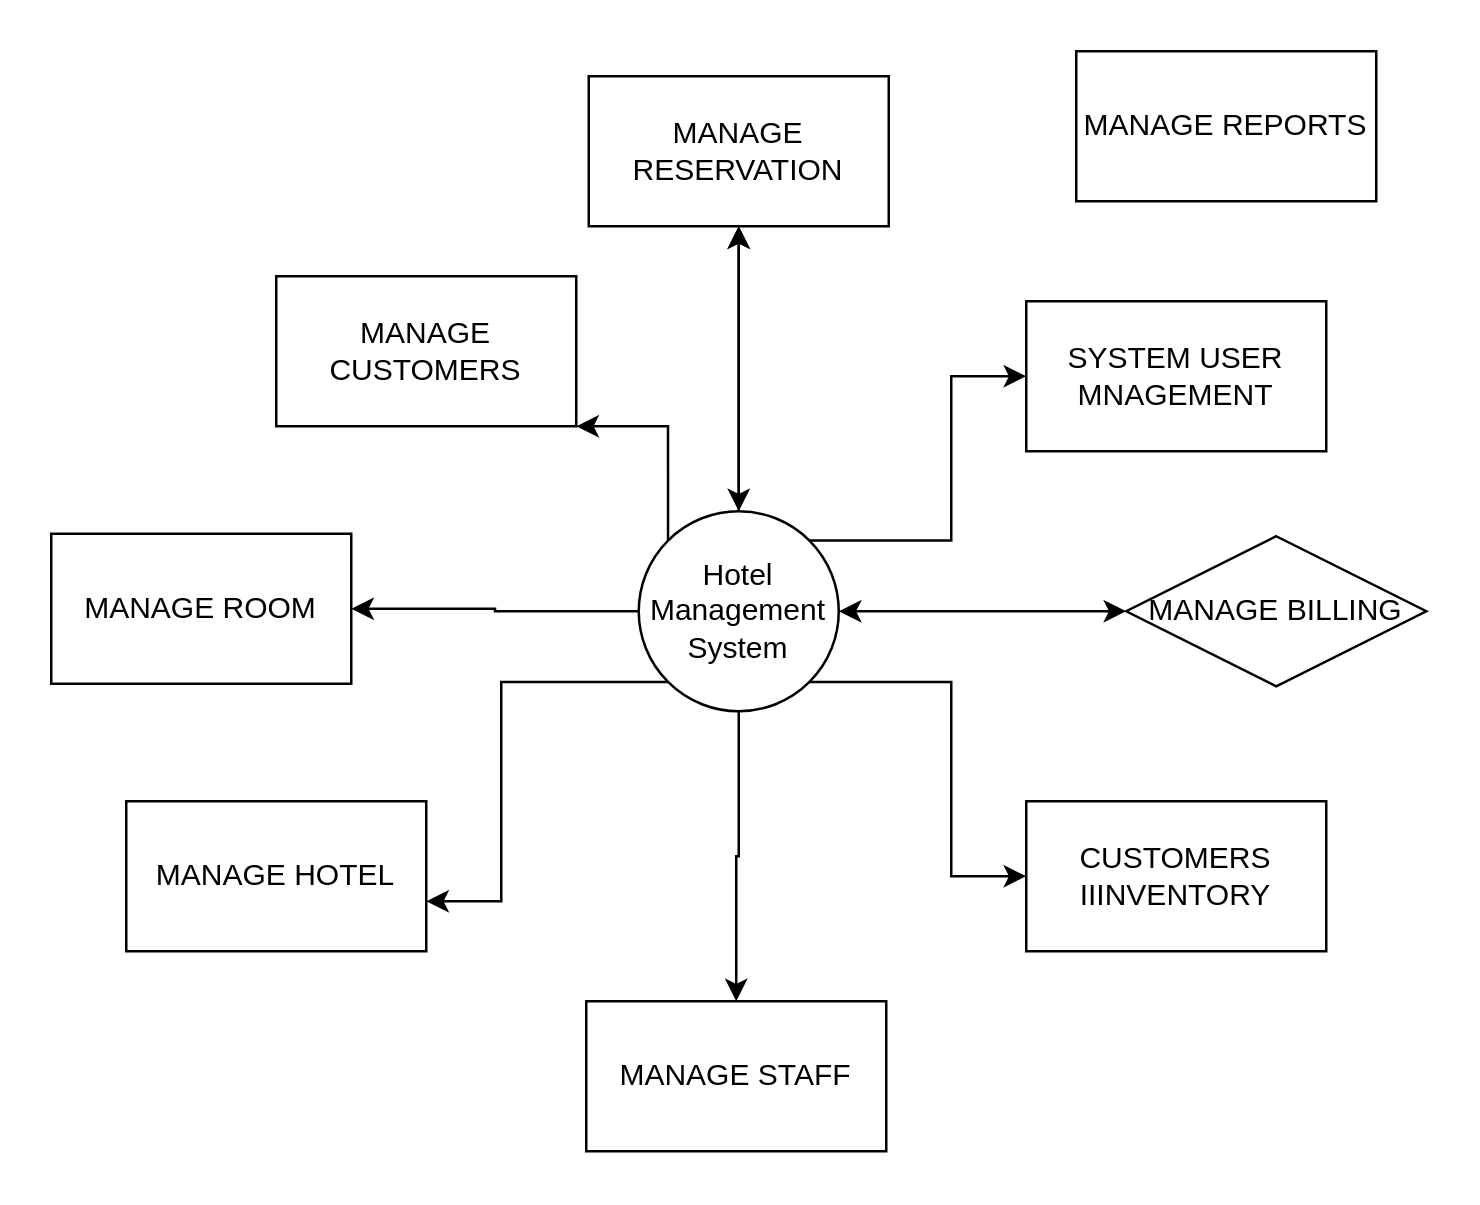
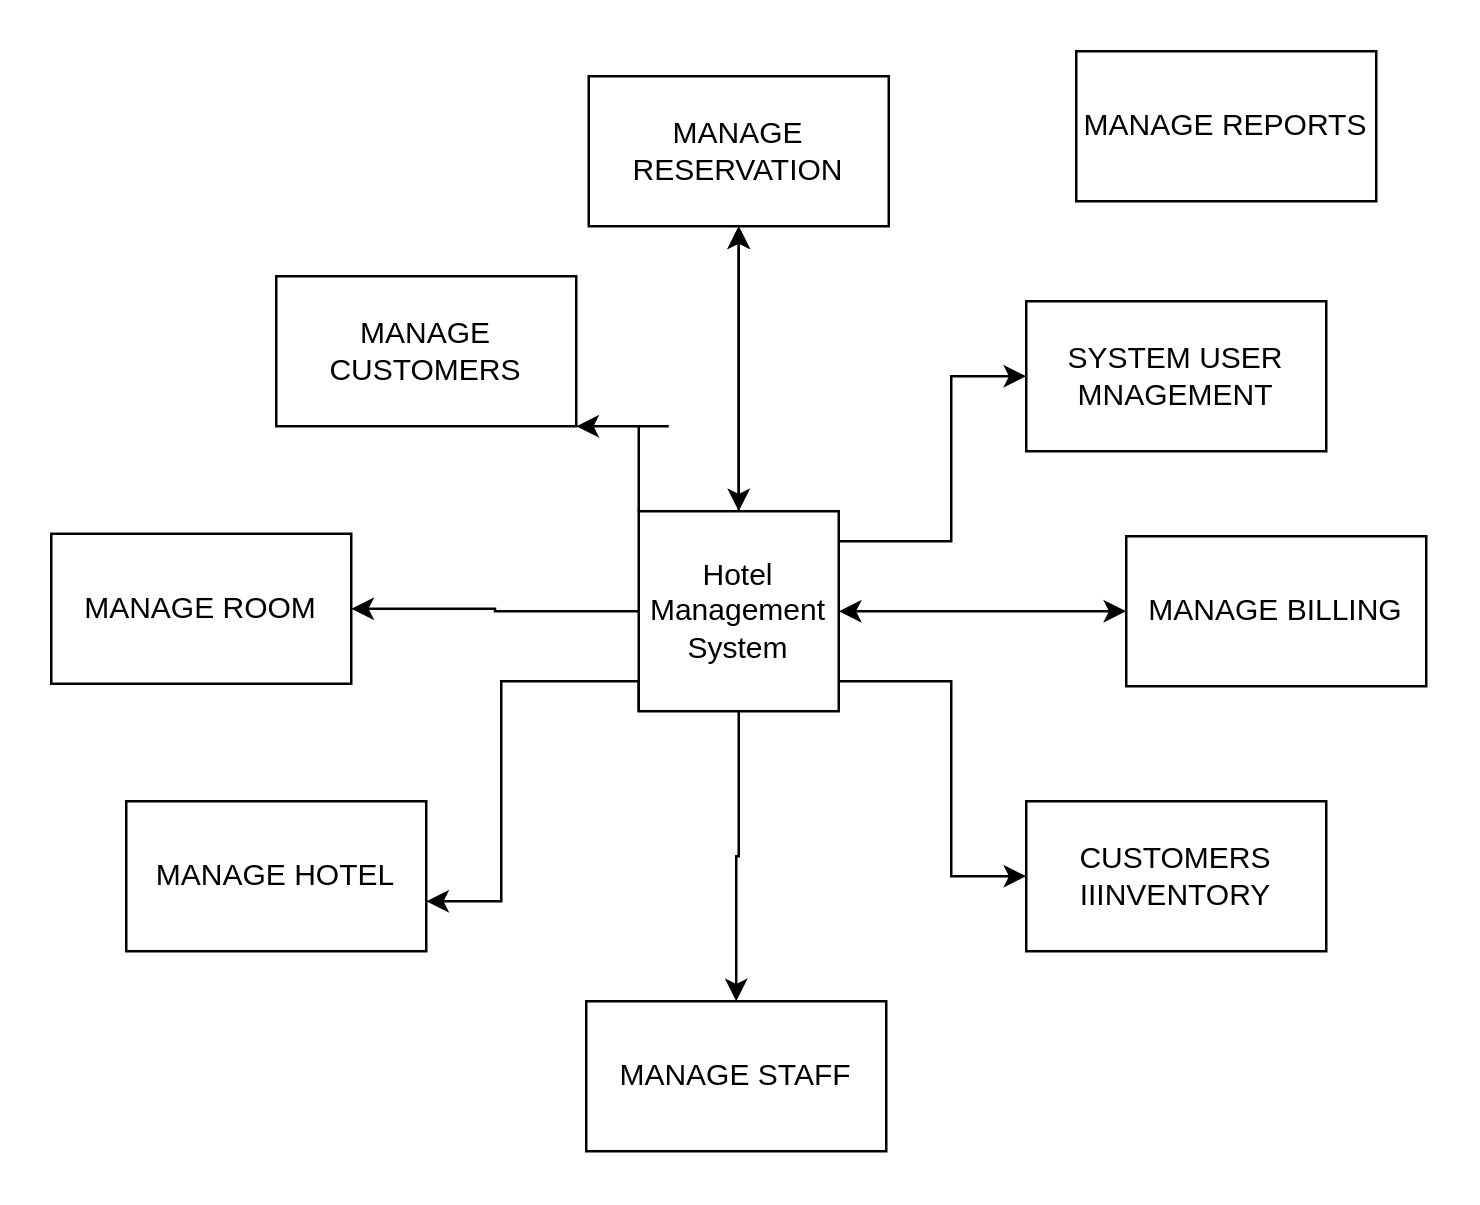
- <mxCell id="11" value="Hotel Management System" style="ellipse;whiteSpace=wrap;html=1;aspect=fixed;" vertex="1" parent="1"><mxGeometry x="255" y="204" width="80" height="80" as="geometry" /></mxCell>
+ <mxCell id="11" value="Hotel Management System" style="whiteSpace=wrap;html=1;aspect=fixed;rounded=0;" vertex="1" parent="1"><mxGeometry x="255" y="204" width="80" height="80" as="geometry" /></mxCell>
- <mxCell id="13" value="MANAGE BILLING" style="rhombus;whiteSpace=wrap;html=1;" vertex="1" parent="1"><mxGeometry x="450" y="214.005" width="120" height="60" as="geometry" /></mxCell>
+ <mxCell id="13" value="MANAGE BILLING" style="rounded=0;whiteSpace=wrap;html=1;" vertex="1" parent="1"><mxGeometry x="450" y="214.005" width="120" height="60" as="geometry" /></mxCell>
